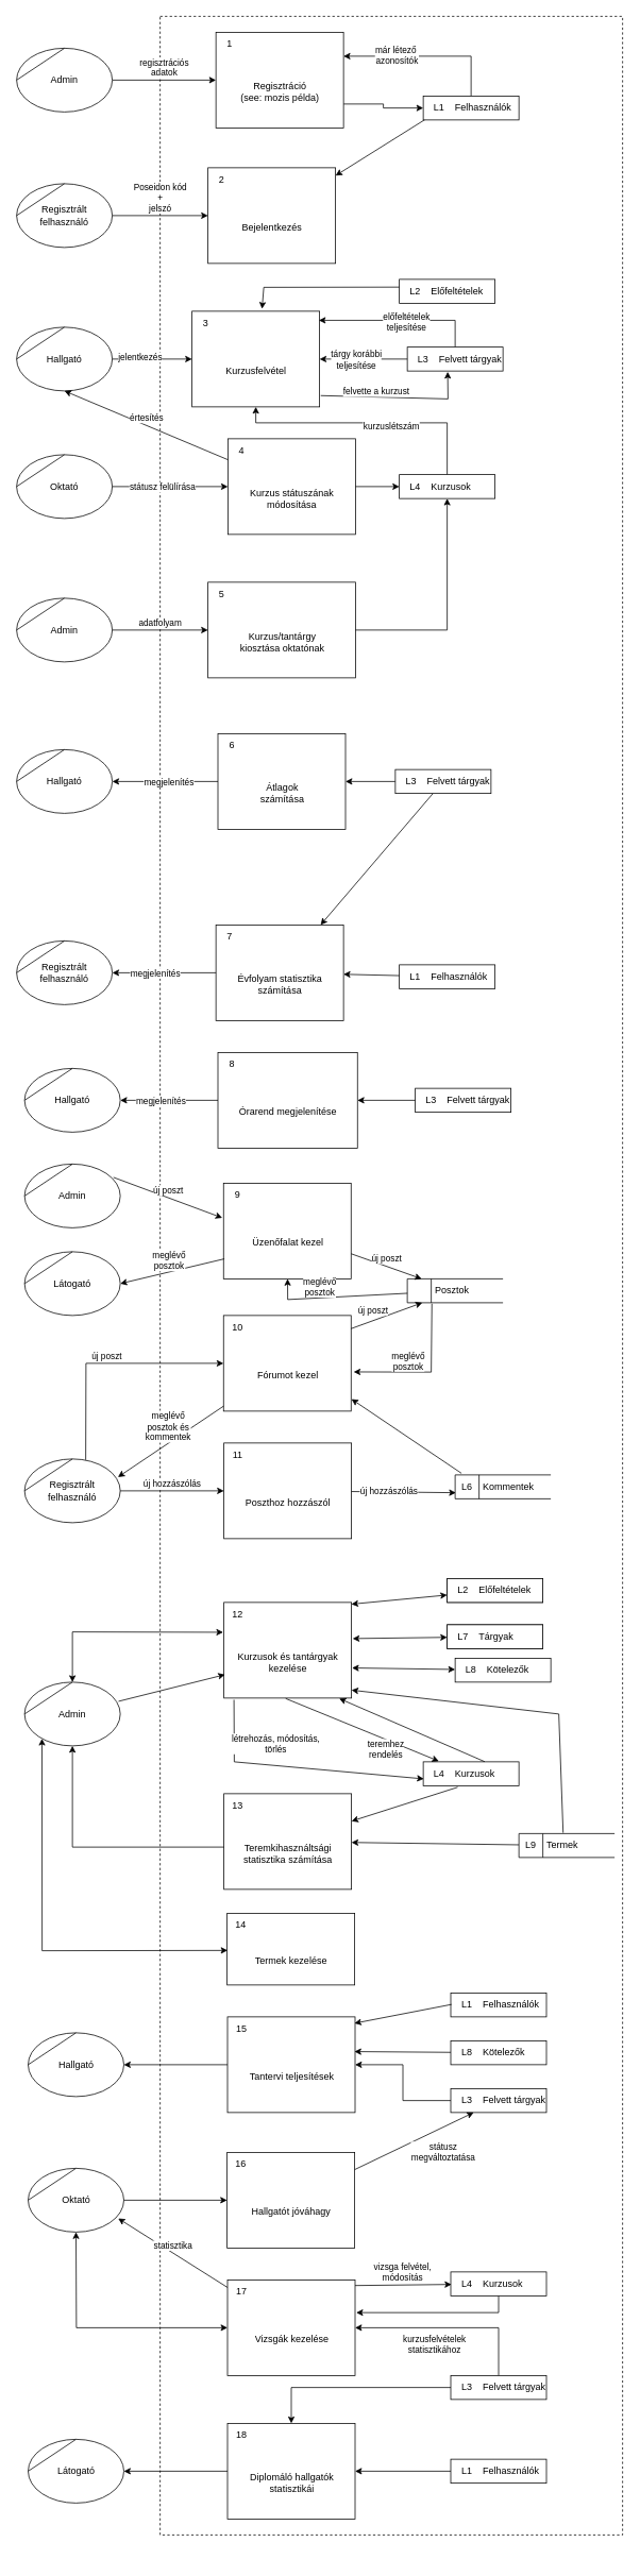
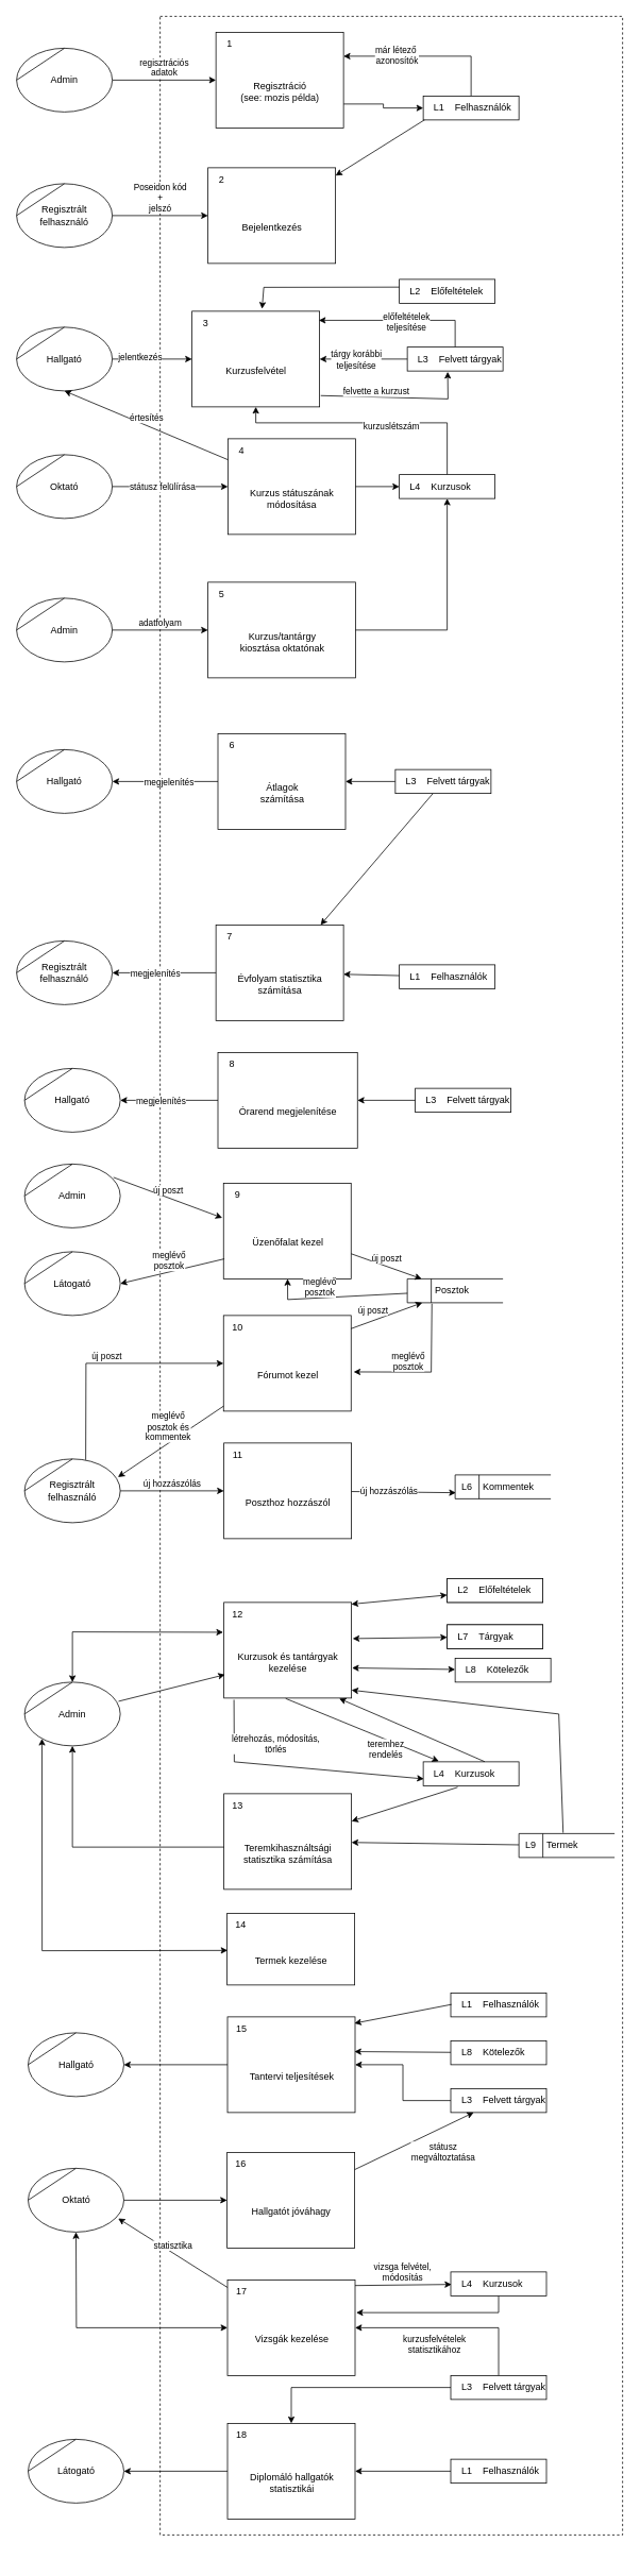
- <mxCell id="71" value="" style="endArrow=classic;html=1;rounded=0;verticalAlign=bottom;exitX=0.066;exitY=-0.067;exitDx=0;exitDy=0;exitPerimeter=0;entryX=1.003;entryY=0.874;entryDx=0;entryDy=0;entryPerimeter=0;" parent="2" source="69" target="55" edge="1"><mxGeometry width="50" height="50" relative="1" as="geometry"><mxPoint x="260" y="1770" as="sourcePoint" /><mxPoint x="380" y="1770" as="targetPoint" /></mxGeometry></mxCell>
